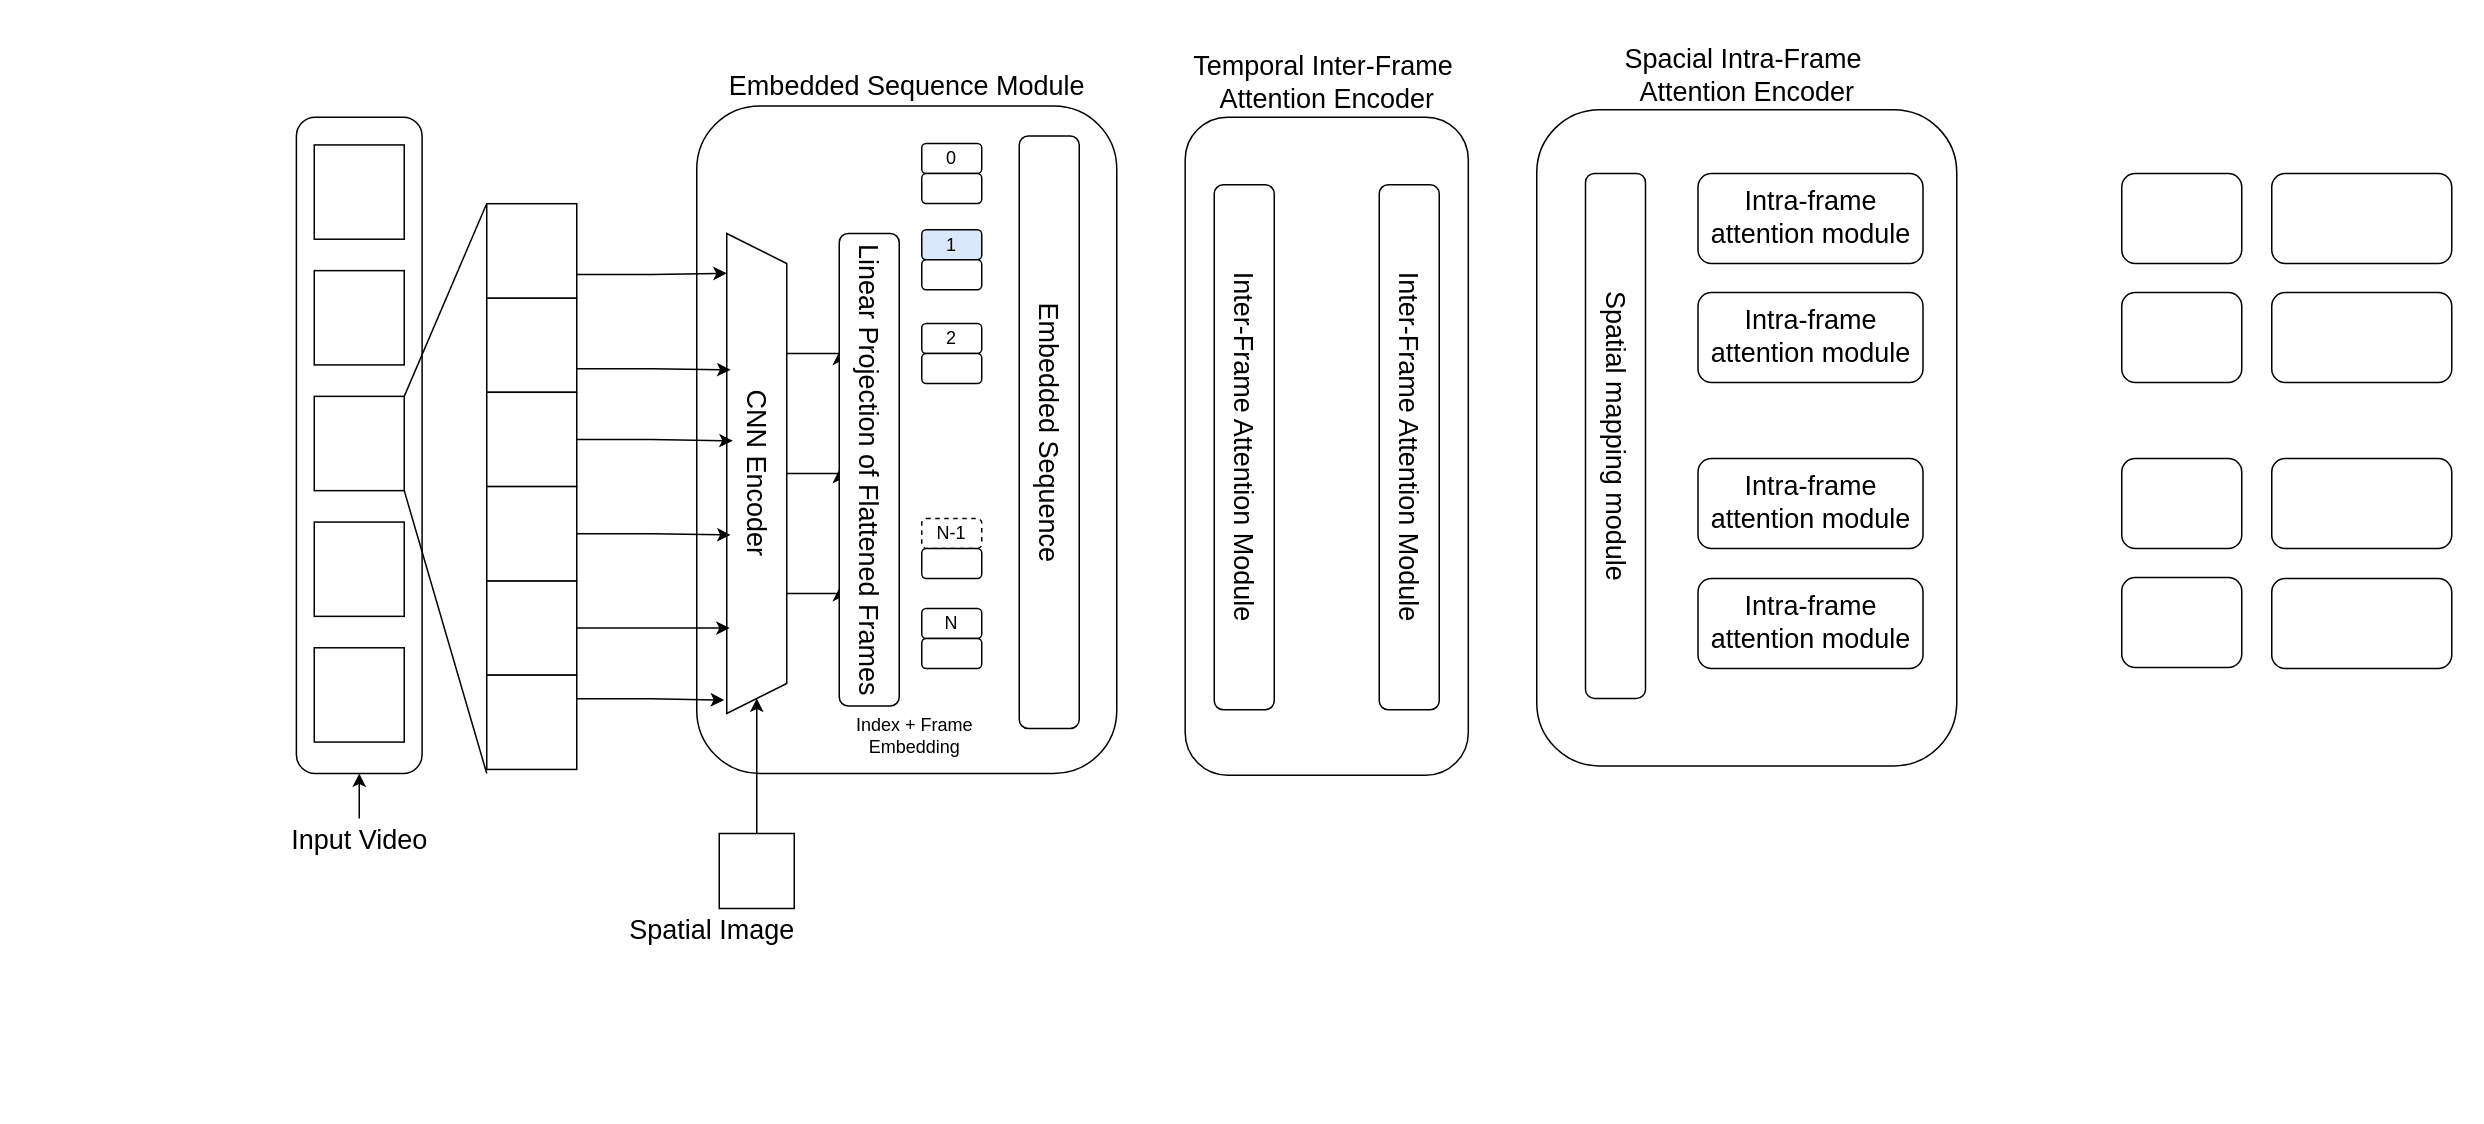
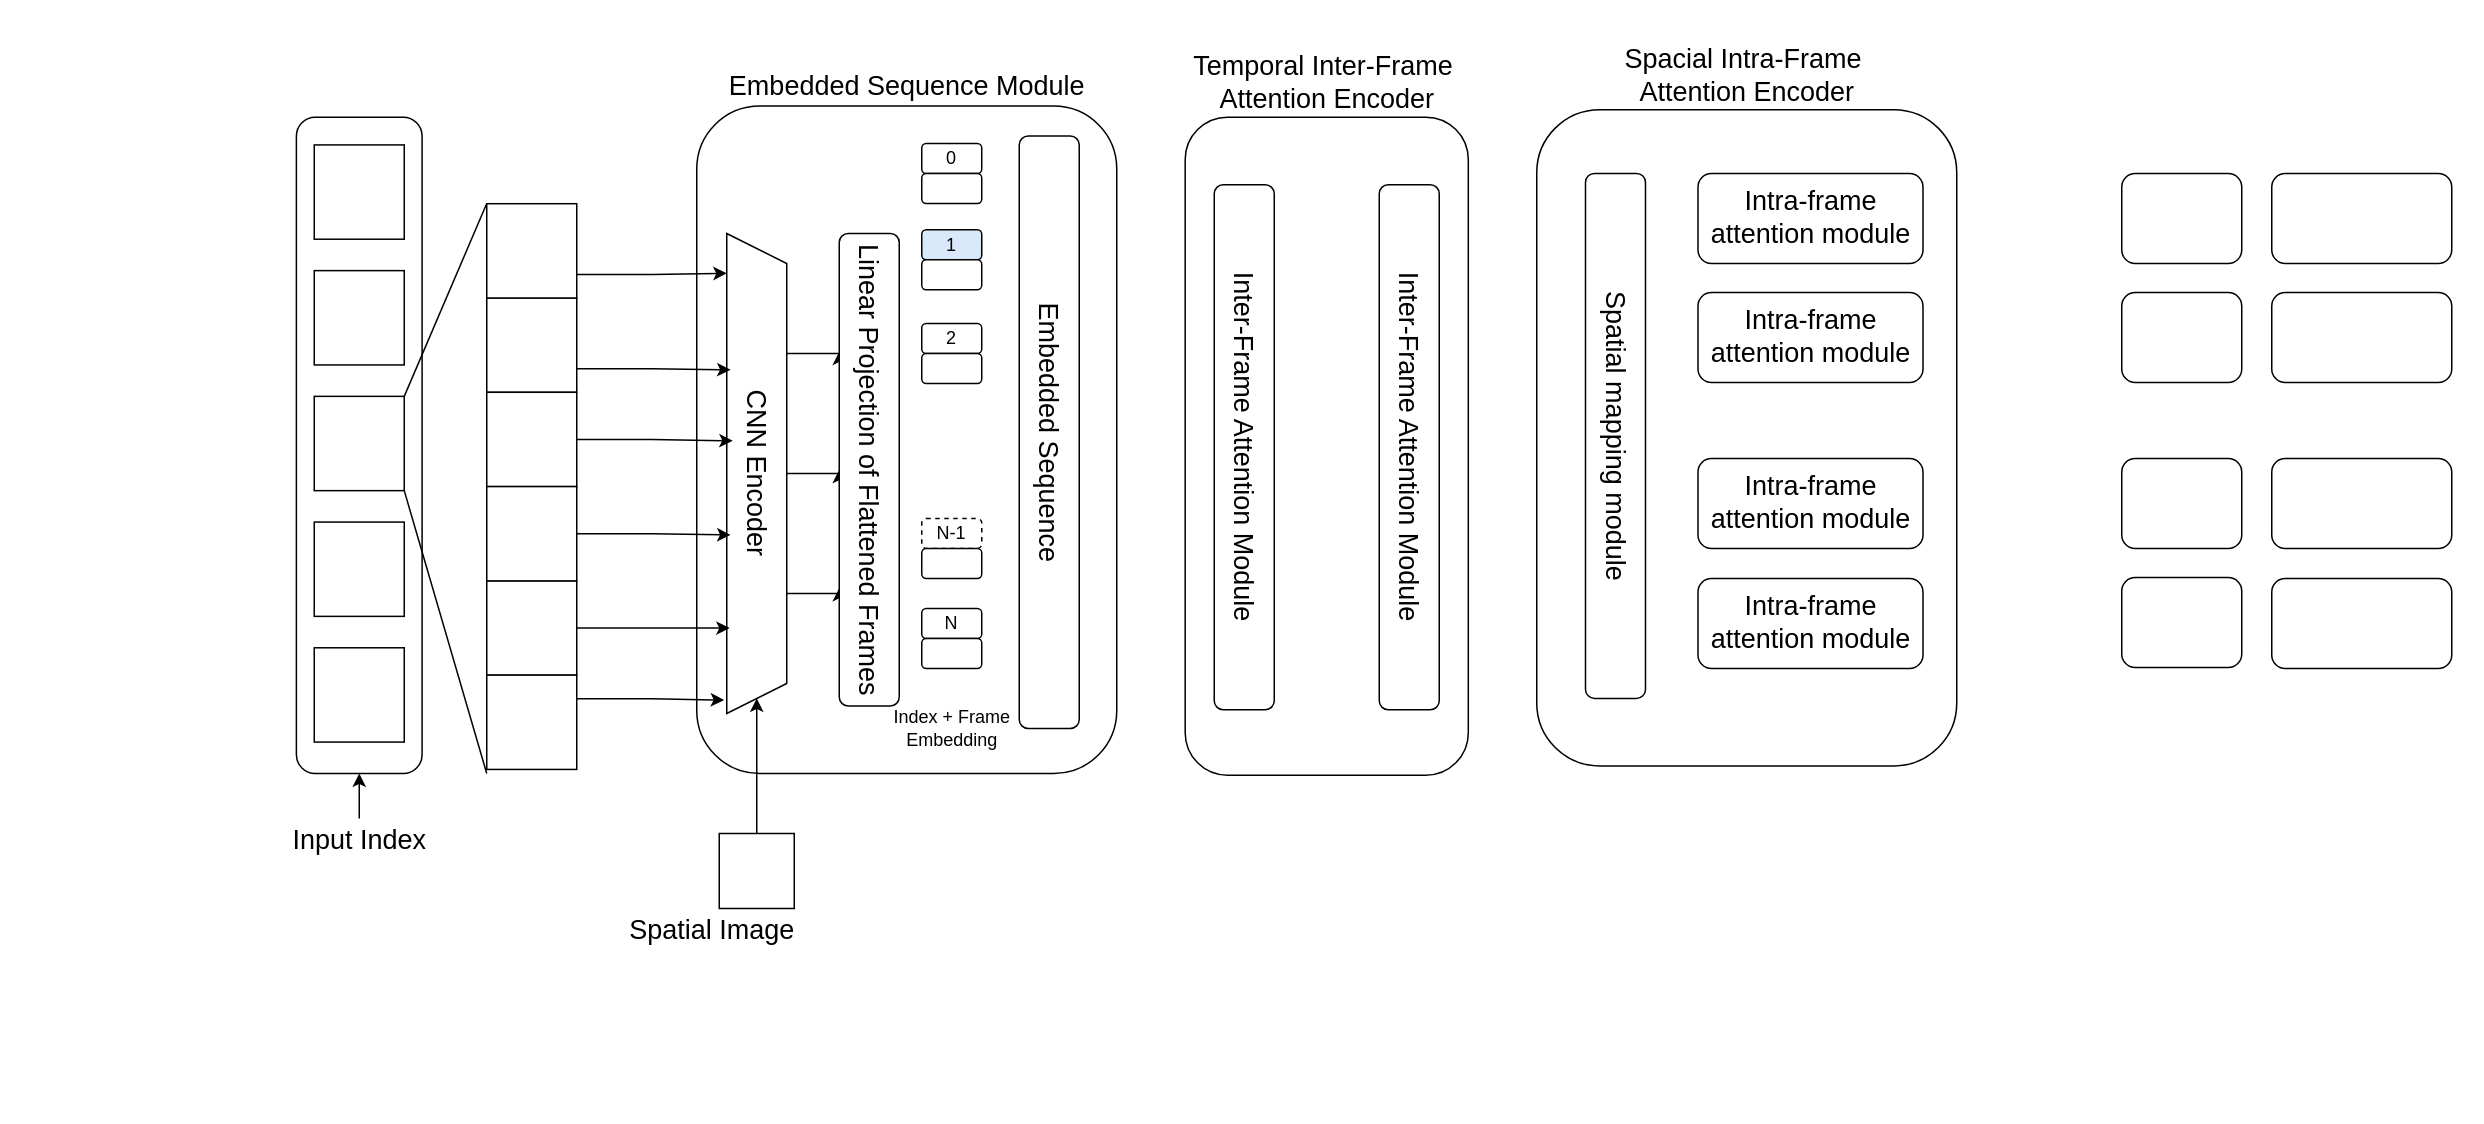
- <mxCell id="59" value="Index + Frame&lt;div&gt;Embedding&lt;/div&gt;" style="text;html=1;align=center;verticalAlign=middle;resizable=0;points=[];autosize=1;strokeColor=none;fillColor=none;" vertex="1" parent="36"><mxGeometry x="95" y="400" width="100" height="40" as="geometry" /></mxCell>
+ <mxCell id="59" value="Index + Frame&lt;div&gt;Embedding&lt;/div&gt;" style="text;html=1;align=center;verticalAlign=middle;resizable=0;points=[];autosize=1;strokeColor=none;fillColor=none;" vertex="1" parent="36"><mxGeometry x="120" y="395" width="100" height="40" as="geometry" /></mxCell>
- <mxCell id="25" value="&lt;font style=&quot;font-size: 18px;&quot;&gt;Input Video&lt;/font&gt;" style="text;html=1;align=center;verticalAlign=middle;resizable=0;points=[];autosize=1;strokeColor=none;fillColor=none;" vertex="1" parent="1"><mxGeometry x="184" y="545" width="110" height="30" as="geometry" /></mxCell>
+ <mxCell id="25" value="&lt;font style=&quot;font-size: 18px;&quot;&gt;Input Index&lt;/font&gt;" style="text;html=1;align=center;verticalAlign=middle;resizable=0;points=[];autosize=1;strokeColor=none;fillColor=none;" vertex="1" parent="1"><mxGeometry x="184" y="545" width="110" height="30" as="geometry" /></mxCell>
